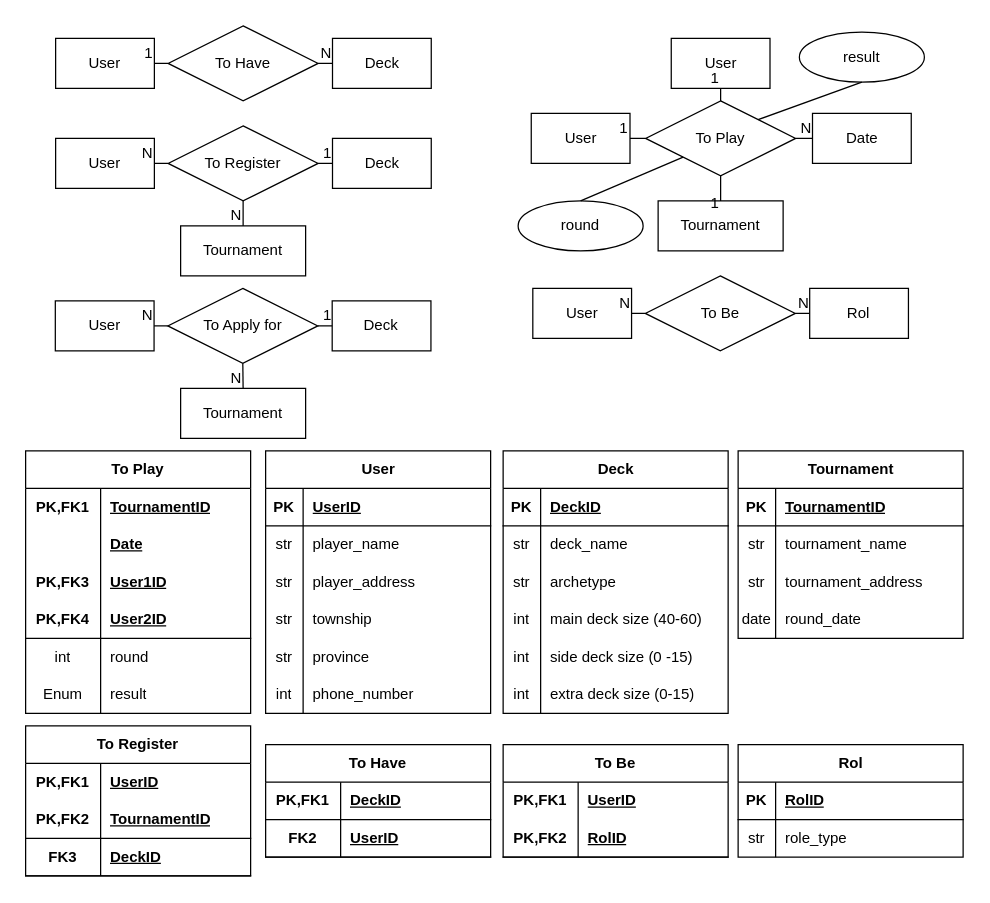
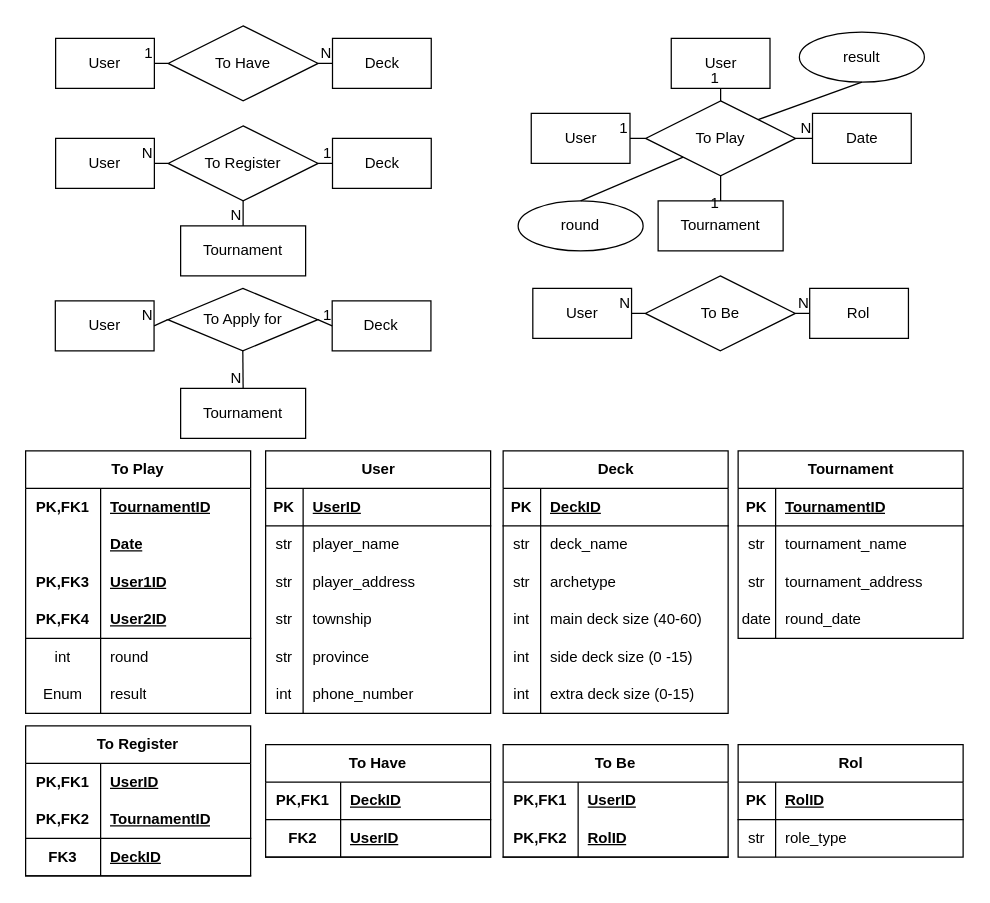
- <mxCell id="151" value="To Apply for" style="shape=rhombus;perimeter=rhombusPerimeter;whiteSpace=wrap;html=1;align=center;rounded=0;" vertex="1" parent="1"><mxGeometry x="133.75" y="230" width="120" height="60" as="geometry" /></mxCell>
+ <mxCell id="151" value="To Apply for" style="shape=rhombus;perimeter=rhombusPerimeter;whiteSpace=wrap;html=1;align=center;rounded=0;" vertex="1" parent="1"><mxGeometry x="133.75" y="230" width="120" height="50" as="geometry" /></mxCell>
